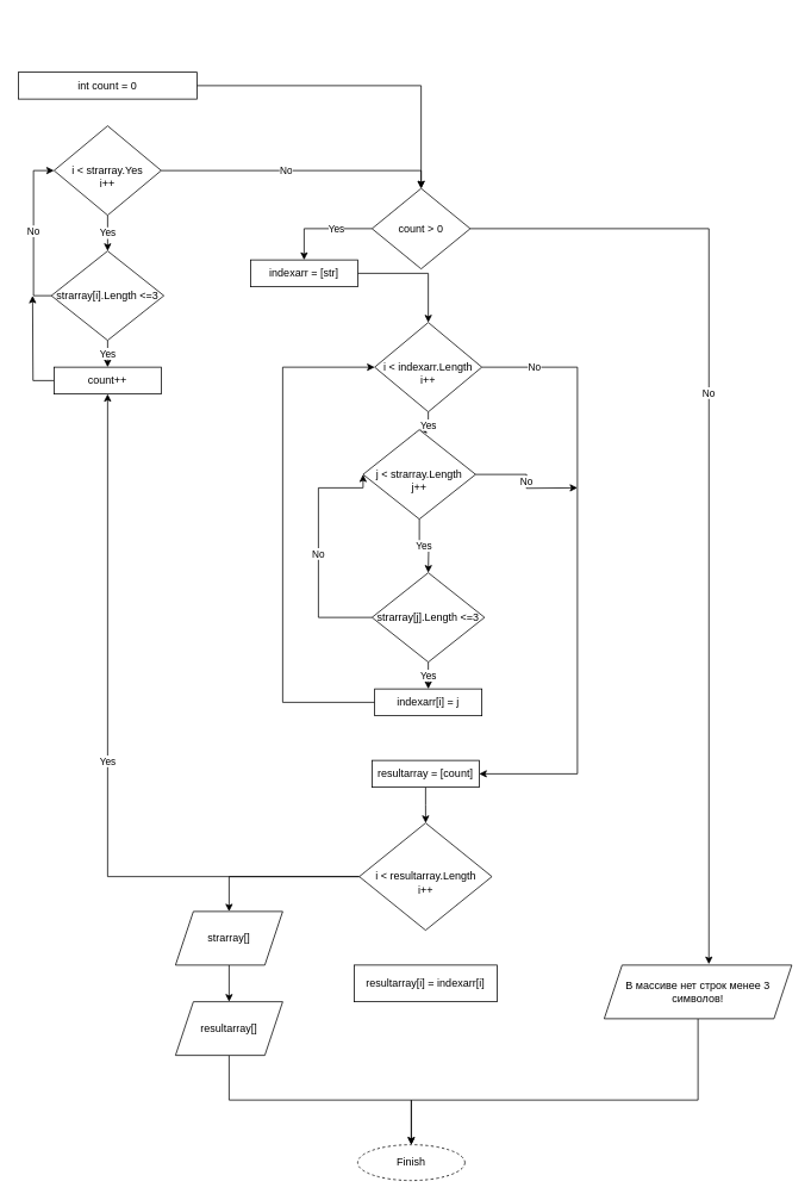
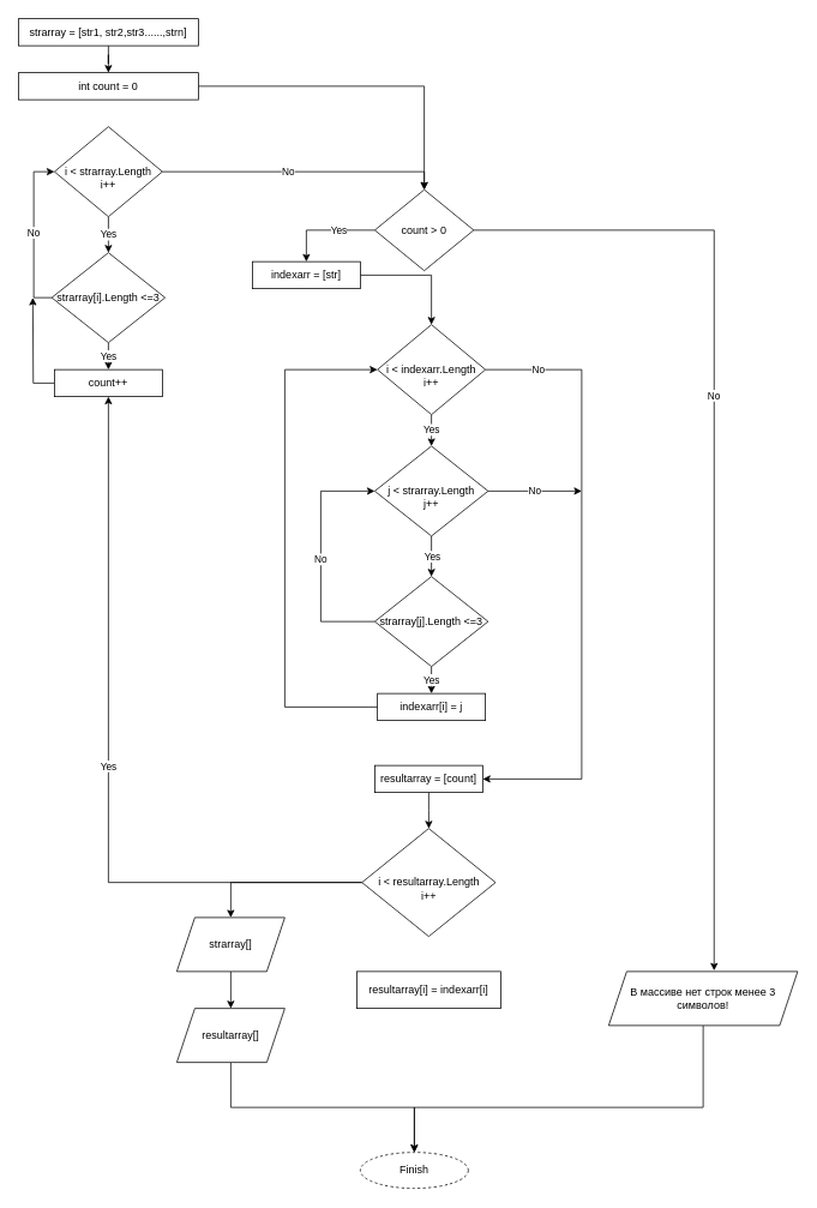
+ <mxCell id="3" value="strarray = [str1, str2,str3......,strn]" style="rounded=0;whiteSpace=wrap;html=1;" vertex="1" parent="1"><mxGeometry x="20" y="20" width="200" height="30" as="geometry" /></mxCell>
+ <mxCell id="2" value="" style="edgeStyle=orthogonalEdgeStyle;rounded=0;orthogonalLoop=1;jettySize=auto;html=1;" edge="1" parent="1" source="3" target="11"><mxGeometry relative="1" as="geometry" /></mxCell>
- <mxCell id="6" value="&lt;br&gt;i &amp;lt; strarray.Yes&lt;br&gt;i++" style="rhombus;whiteSpace=wrap;html=1;" vertex="1" parent="1"><mxGeometry x="60" y="140" width="120" height="100" as="geometry" /></mxCell>
+ <mxCell id="6" value="&lt;br&gt;i &amp;lt; strarray.Length&lt;br&gt;i++" style="rhombus;whiteSpace=wrap;html=1;" vertex="1" parent="1"><mxGeometry x="60" y="140" width="120" height="100" as="geometry" /></mxCell>
- <mxCell id="26" value="&lt;br&gt;j &amp;lt; strarray.Length&lt;br&gt;j++" style="rhombus;whiteSpace=wrap;html=1;" vertex="1" parent="1"><mxGeometry x="406" y="480" width="126" height="100" as="geometry" /></mxCell>
+ <mxCell id="26" value="&lt;br&gt;j &amp;lt; strarray.Length&lt;br&gt;j++" style="rhombus;whiteSpace=wrap;html=1;" vertex="1" parent="1"><mxGeometry x="416" y="495" width="126" height="100" as="geometry" /></mxCell>
